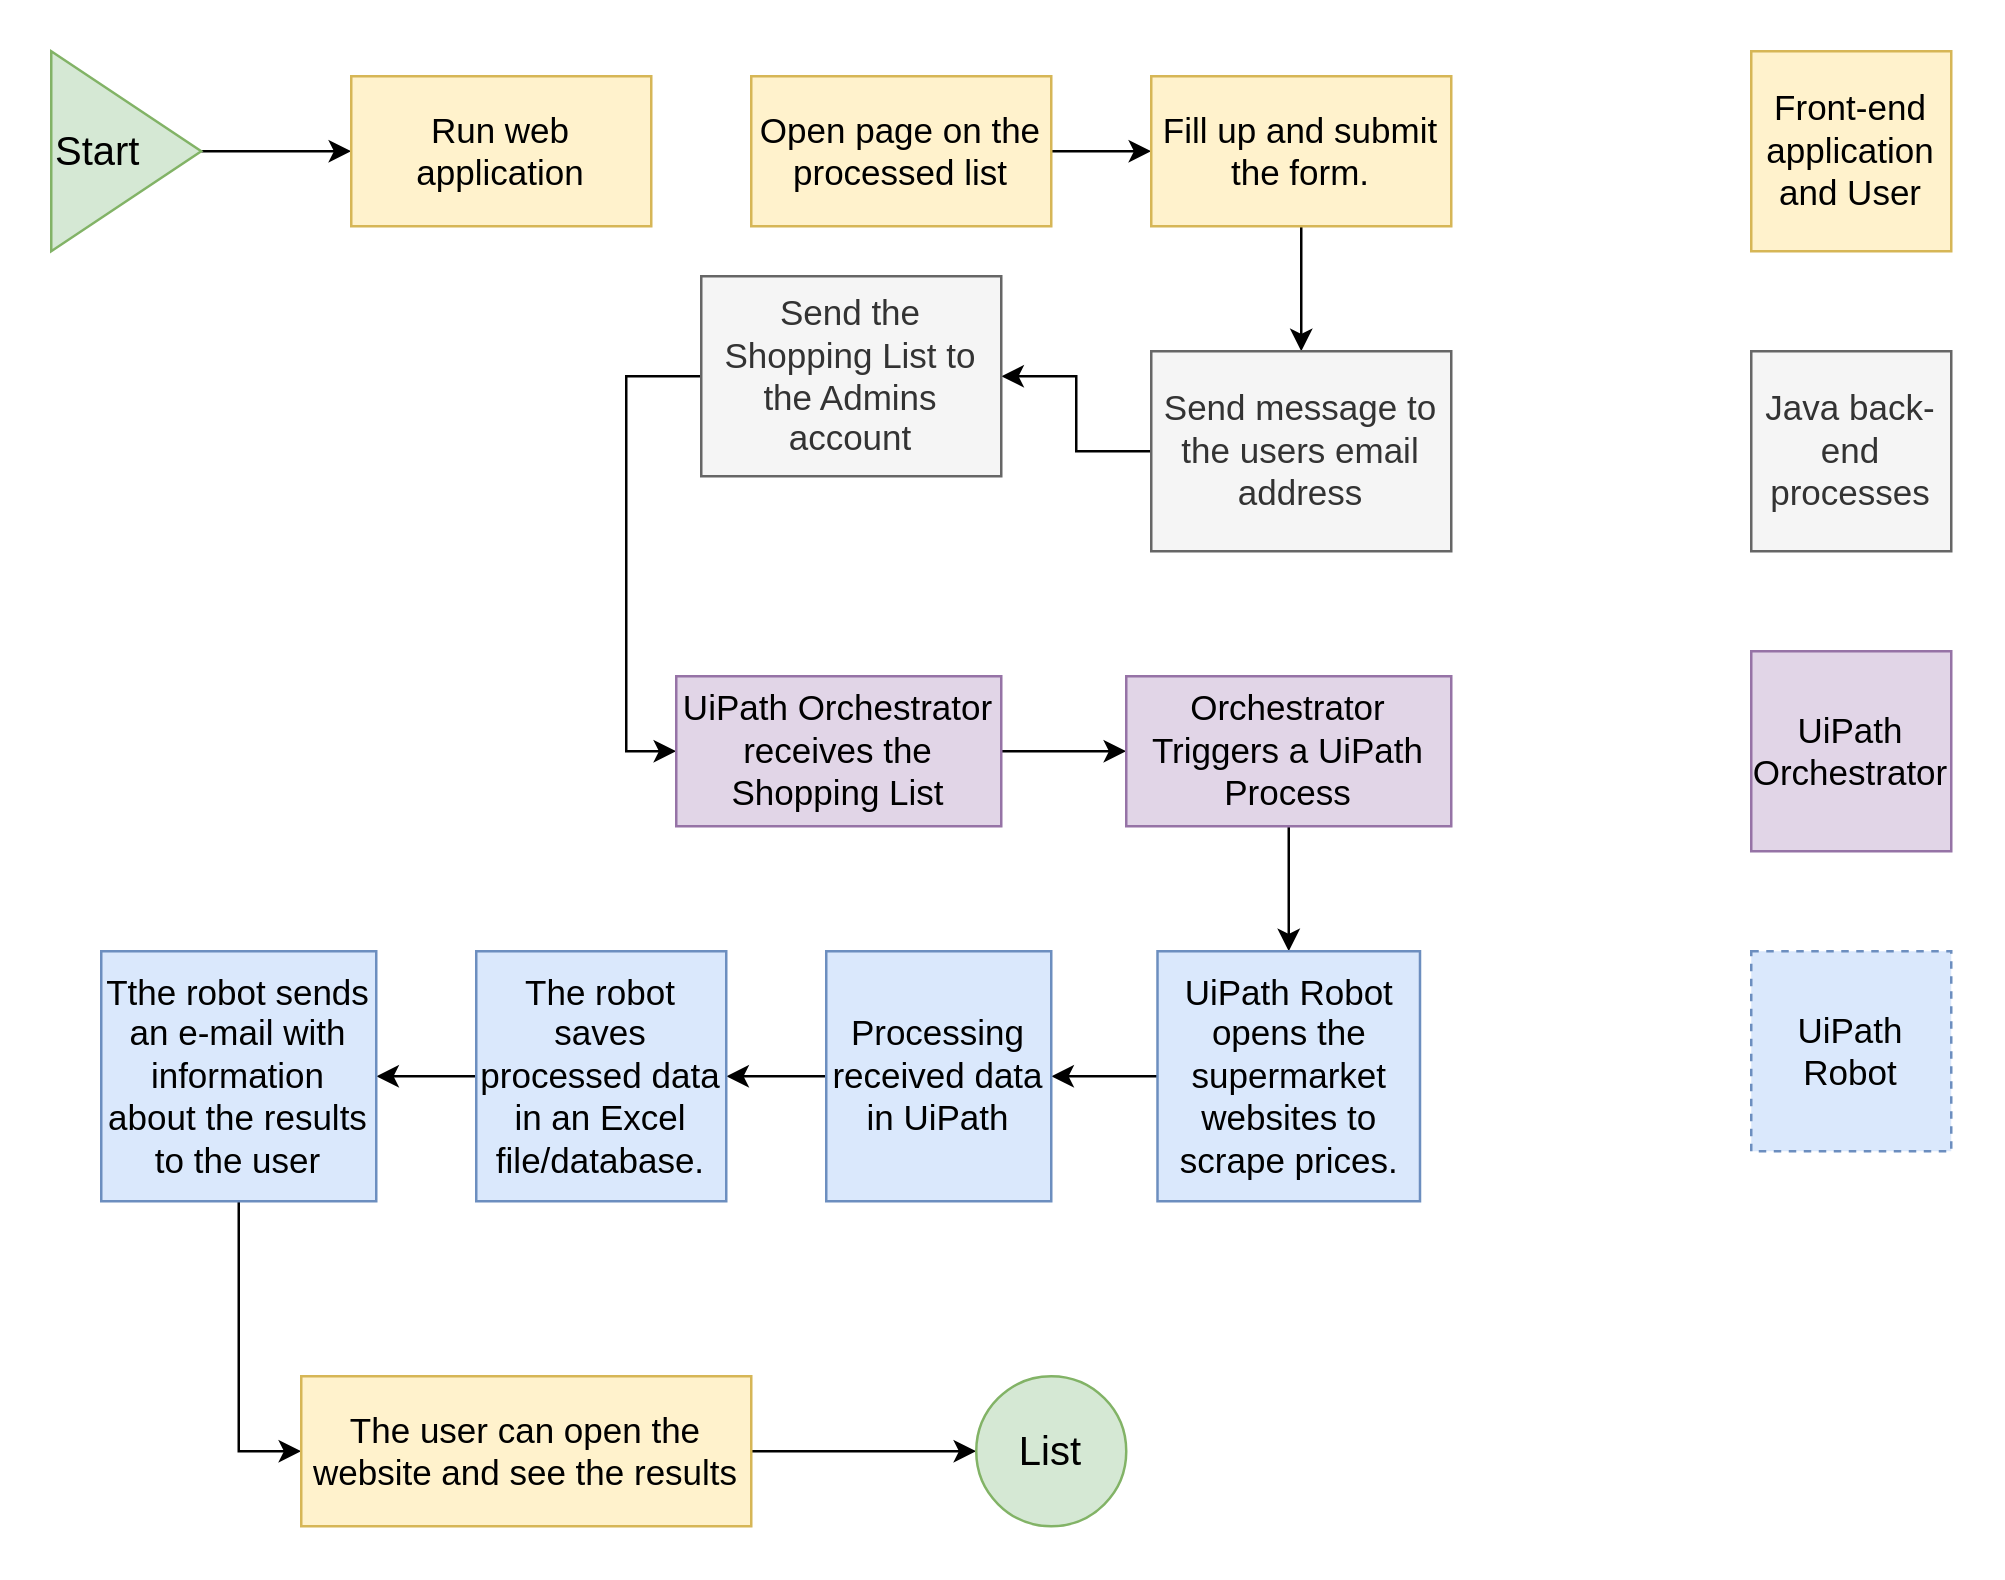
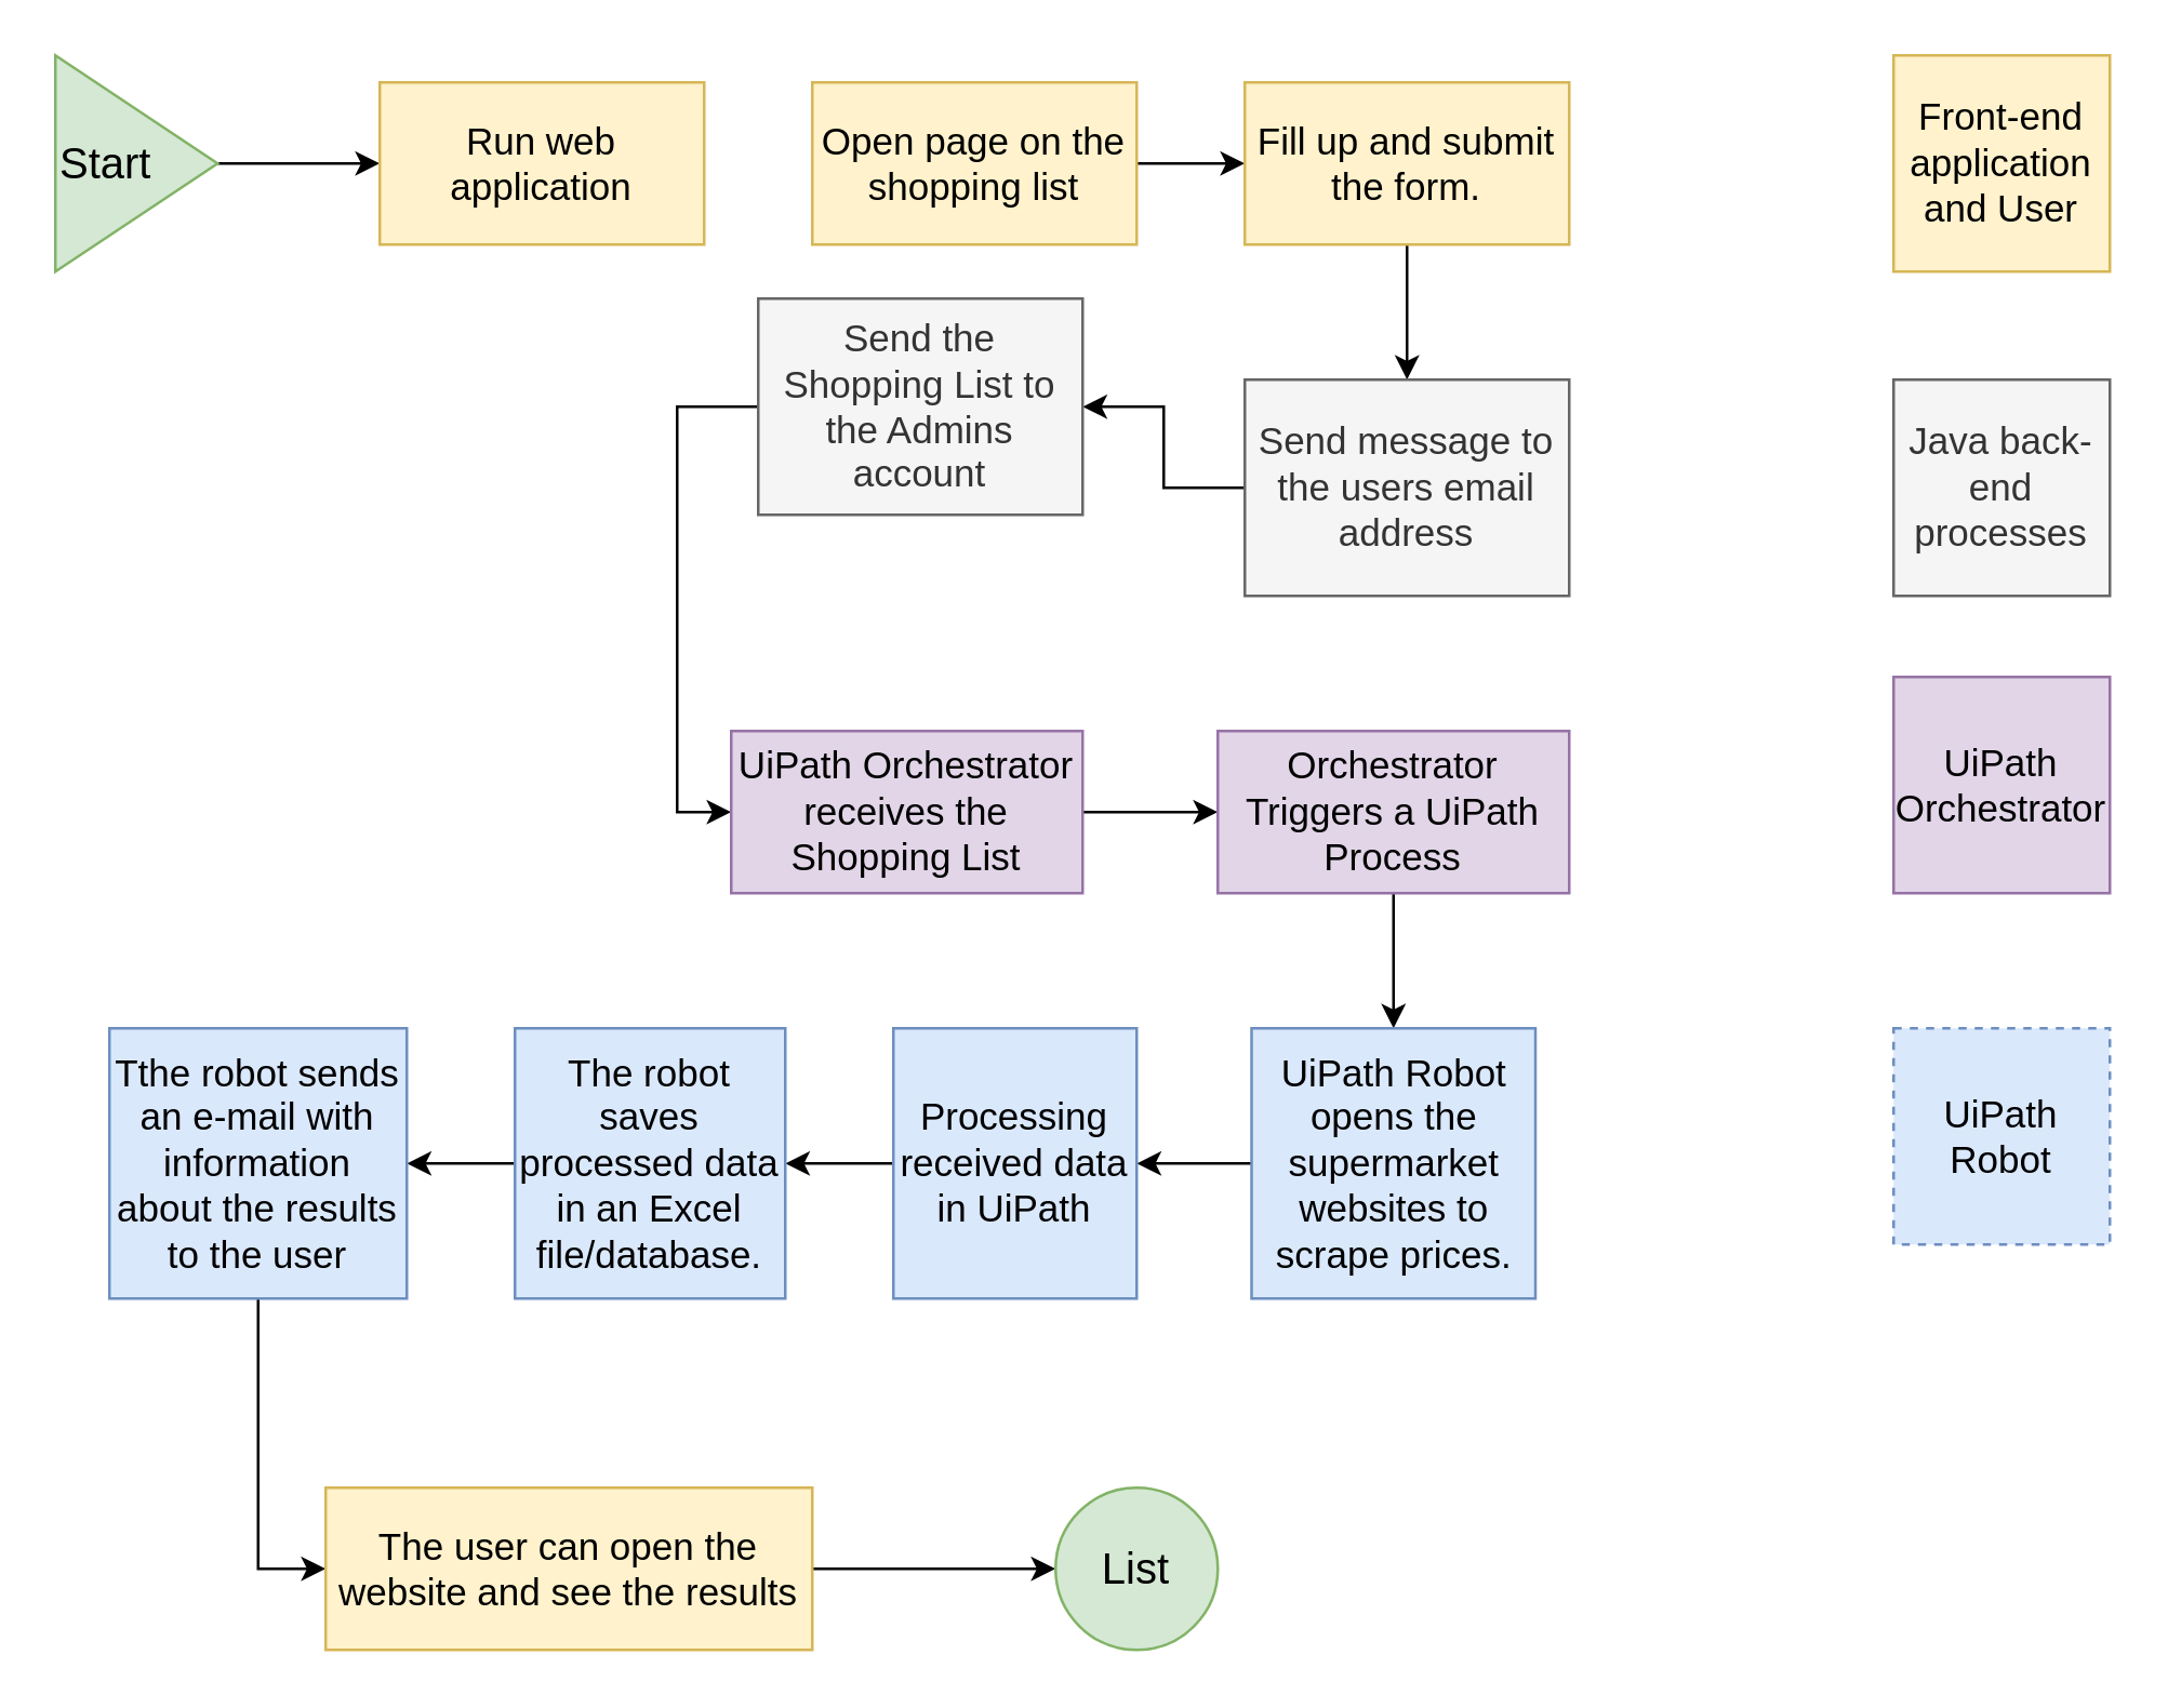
- <mxCell id="6" value="&lt;font style=&quot;font-size: 14px;&quot;&gt;Open page on the processed list&lt;/font&gt;" style="rounded=0;whiteSpace=wrap;html=1;fillColor=#fff2cc;strokeColor=#d6b656;" vertex="1" parent="1"><mxGeometry x="300" y="30" width="120" height="60" as="geometry" /></mxCell>
+ <mxCell id="6" value="&lt;font style=&quot;font-size: 14px;&quot;&gt;Open page on the shopping list&lt;/font&gt;" style="rounded=0;whiteSpace=wrap;html=1;fillColor=#fff2cc;strokeColor=#d6b656;" vertex="1" parent="1"><mxGeometry x="300" y="30" width="120" height="60" as="geometry" /></mxCell>
- <mxCell id="30" value="&lt;font style=&quot;font-size: 14px;&quot;&gt;UiPath Orchestrator&lt;/font&gt;" style="whiteSpace=wrap;html=1;aspect=fixed;fillColor=#e1d5e7;strokeColor=#9673a6;" vertex="1" parent="1"><mxGeometry x="700" y="260" width="80" height="80" as="geometry" /></mxCell>
+ <mxCell id="30" value="&lt;font style=&quot;font-size: 14px;&quot;&gt;UiPath Orchestrator&lt;/font&gt;" style="whiteSpace=wrap;html=1;aspect=fixed;fillColor=#e1d5e7;strokeColor=#9673a6;" vertex="1" parent="1"><mxGeometry x="700" y="250" width="80" height="80" as="geometry" /></mxCell>
